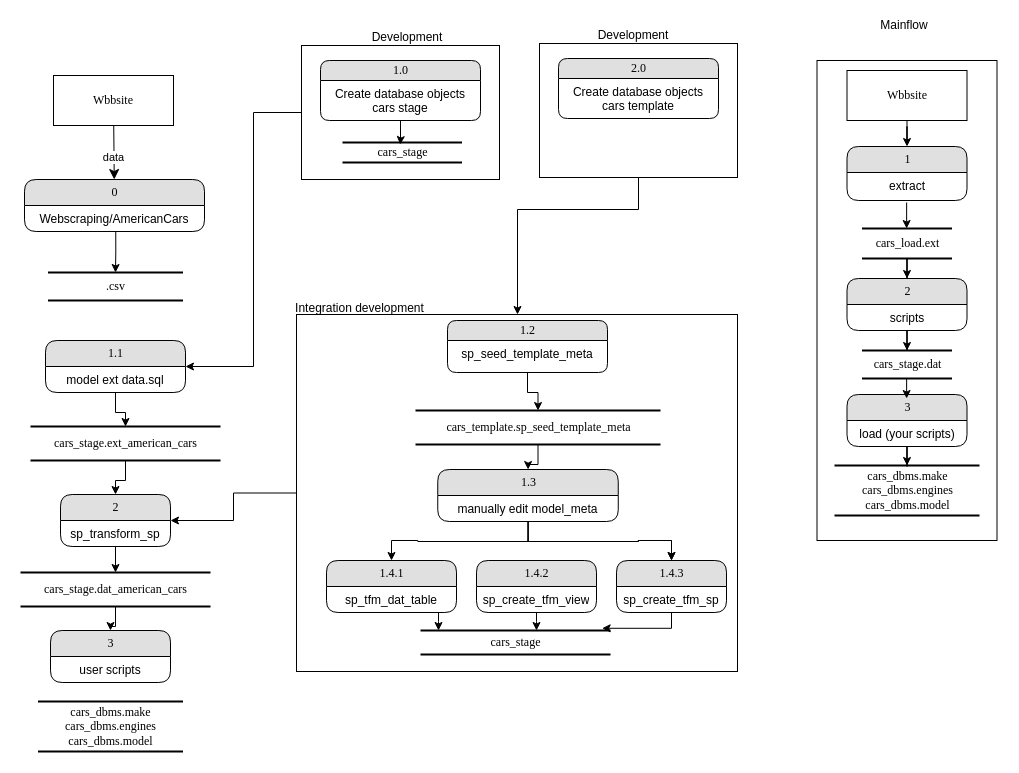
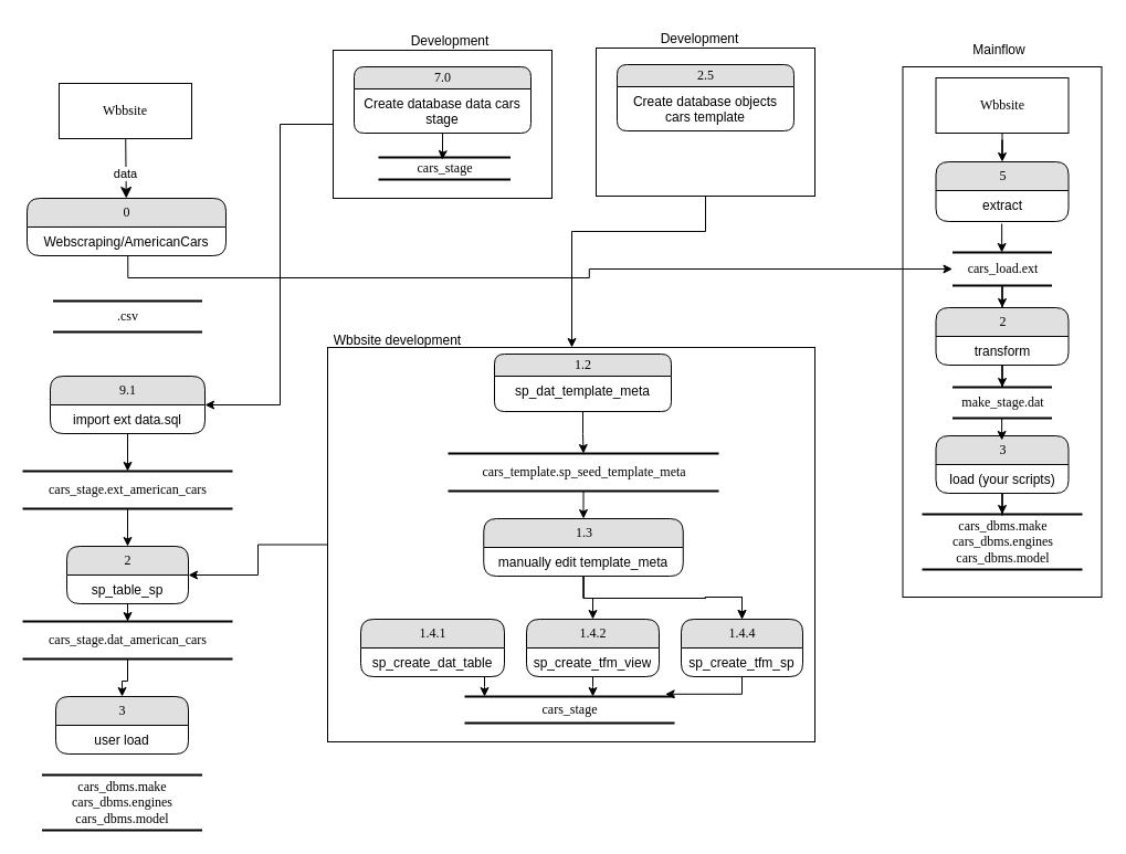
- <mxCell id="64" value="Mainflow" style="text;html=1;strokeColor=none;fillColor=none;align=center;verticalAlign=middle;whiteSpace=wrap;rounded=0;" parent="1" vertex="1"><mxGeometry x="874" y="10" width="60" height="30" as="geometry" /></mxCell>
+ <mxCell id="64" value="Mainflow" style="text;html=1;strokeColor=none;fillColor=none;align=center;verticalAlign=middle;whiteSpace=wrap;rounded=0;" parent="1" vertex="1"><mxGeometry x="874" y="30" width="60" height="30" as="geometry" /></mxCell>
- <mxCell id="73" value="2.0" style="swimlane;html=1;fontStyle=0;childLayout=stackLayout;horizontal=1;startSize=20;fillColor=#e0e0e0;horizontalStack=0;resizeParent=1;resizeLast=0;collapsible=1;marginBottom=0;swimlaneFillColor=#ffffff;align=center;rounded=1;shadow=0;comic=0;labelBackgroundColor=none;strokeWidth=1;fontFamily=Verdana;fontSize=12" parent="1" vertex="1"><mxGeometry x="558" y="58" width="160" height="60" as="geometry" /></mxCell>
+ <mxCell id="73" value="2.5" style="swimlane;html=1;fontStyle=0;childLayout=stackLayout;horizontal=1;startSize=20;fillColor=#e0e0e0;horizontalStack=0;resizeParent=1;resizeLast=0;collapsible=1;marginBottom=0;swimlaneFillColor=#ffffff;align=center;rounded=1;shadow=0;comic=0;labelBackgroundColor=none;strokeWidth=1;fontFamily=Verdana;fontSize=12" parent="1" vertex="1"><mxGeometry x="558" y="58" width="160" height="60" as="geometry" /></mxCell>
- <mxCell id="68" value="1.0" style="swimlane;html=1;fontStyle=0;childLayout=stackLayout;horizontal=1;startSize=20;fillColor=#e0e0e0;horizontalStack=0;resizeParent=1;resizeLast=0;collapsible=1;marginBottom=0;swimlaneFillColor=#ffffff;align=center;rounded=1;shadow=0;comic=0;labelBackgroundColor=none;strokeWidth=1;fontFamily=Verdana;fontSize=12" parent="1" vertex="1"><mxGeometry x="320" y="60" width="160" height="60" as="geometry" /></mxCell>
+ <mxCell id="68" value="7.0" style="swimlane;html=1;fontStyle=0;childLayout=stackLayout;horizontal=1;startSize=20;fillColor=#e0e0e0;horizontalStack=0;resizeParent=1;resizeLast=0;collapsible=1;marginBottom=0;swimlaneFillColor=#ffffff;align=center;rounded=1;shadow=0;comic=0;labelBackgroundColor=none;strokeWidth=1;fontFamily=Verdana;fontSize=12" parent="1" vertex="1"><mxGeometry x="320" y="60" width="160" height="60" as="geometry" /></mxCell>
- <mxCell id="69" value="Create database objects cars stage" style="text;html=1;strokeColor=none;fillColor=none;spacingLeft=4;spacingRight=4;whiteSpace=wrap;overflow=hidden;rotatable=0;points=[[0,0.5],[1,0.5]];portConstraint=eastwest;align=center;" parent="68" vertex="1"><mxGeometry y="20" width="160" height="39" as="geometry" /></mxCell>
+ <mxCell id="69" value="Create database data cars stage" style="text;html=1;strokeColor=none;fillColor=none;spacingLeft=4;spacingRight=4;whiteSpace=wrap;overflow=hidden;rotatable=0;points=[[0,0.5],[1,0.5]];portConstraint=eastwest;align=center;" parent="68" vertex="1"><mxGeometry y="20" width="160" height="39" as="geometry" /></mxCell>
- <mxCell id="39" value="1" style="swimlane;html=1;fontStyle=0;childLayout=stackLayout;horizontal=1;startSize=26;fillColor=#e0e0e0;horizontalStack=0;resizeParent=1;resizeLast=0;collapsible=1;marginBottom=0;swimlaneFillColor=#ffffff;align=center;rounded=1;shadow=0;comic=0;labelBackgroundColor=none;strokeWidth=1;fontFamily=Verdana;fontSize=12" parent="1" vertex="1"><mxGeometry x="846.5" y="146" width="120" height="54" as="geometry" /></mxCell>
+ <mxCell id="39" value="5" style="swimlane;html=1;fontStyle=0;childLayout=stackLayout;horizontal=1;startSize=26;fillColor=#e0e0e0;horizontalStack=0;resizeParent=1;resizeLast=0;collapsible=1;marginBottom=0;swimlaneFillColor=#ffffff;align=center;rounded=1;shadow=0;comic=0;labelBackgroundColor=none;strokeWidth=1;fontFamily=Verdana;fontSize=12" parent="1" vertex="1"><mxGeometry x="846.5" y="146" width="120" height="54" as="geometry" /></mxCell>
- <mxCell id="17" style="edgeStyle=orthogonalEdgeStyle;rounded=0;orthogonalLoop=1;jettySize=auto;html=1;exitX=0.507;exitY=1;exitDx=0;exitDy=0;exitPerimeter=0;" parent="1" source="11" target="6" edge="1"><mxGeometry relative="1" as="geometry" /></mxCell>
+ <mxCell id="17" style="edgeStyle=orthogonalEdgeStyle;rounded=0;orthogonalLoop=1;jettySize=auto;html=1;exitX=0.507;exitY=1;exitDx=0;exitDy=0;exitPerimeter=0;" parent="1" source="11" target="42" edge="1"><mxGeometry relative="1" as="geometry" /></mxCell>
- <mxCell id="65" value="Integration development" style="text;html=1;strokeColor=none;fillColor=none;align=center;verticalAlign=middle;whiteSpace=wrap;rounded=0;" parent="1" vertex="1"><mxGeometry x="294" y="293" width="131" height="30" as="geometry" /></mxCell>
+ <mxCell id="65" value="Wbbsite development" style="text;html=1;strokeColor=none;fillColor=none;align=center;verticalAlign=middle;whiteSpace=wrap;rounded=0;" parent="1" vertex="1"><mxGeometry x="294" y="293" width="131" height="30" as="geometry" /></mxCell>
- <mxCell id="45" value="scripts" style="text;html=1;strokeColor=none;fillColor=none;spacingLeft=4;spacingRight=4;whiteSpace=wrap;overflow=hidden;rotatable=0;points=[[0,0.5],[1,0.5]];portConstraint=eastwest;align=center;" parent="44" vertex="1"><mxGeometry y="26" width="120" height="26" as="geometry" /></mxCell>
+ <mxCell id="45" value="transform" style="text;html=1;strokeColor=none;fillColor=none;spacingLeft=4;spacingRight=4;whiteSpace=wrap;overflow=hidden;rotatable=0;points=[[0,0.5],[1,0.5]];portConstraint=eastwest;align=center;" parent="44" vertex="1"><mxGeometry y="26" width="120" height="26" as="geometry" /></mxCell>
- <mxCell id="12" value="1.1" style="swimlane;html=1;fontStyle=0;childLayout=stackLayout;horizontal=1;startSize=26;fillColor=#e0e0e0;horizontalStack=0;resizeParent=1;resizeLast=0;collapsible=1;marginBottom=0;swimlaneFillColor=#ffffff;align=center;rounded=1;shadow=0;comic=0;labelBackgroundColor=none;strokeWidth=1;fontFamily=Verdana;fontSize=12" parent="1" vertex="1"><mxGeometry x="45" y="340" width="140" height="52" as="geometry" /></mxCell>
+ <mxCell id="12" value="9.1" style="swimlane;html=1;fontStyle=0;childLayout=stackLayout;horizontal=1;startSize=26;fillColor=#e0e0e0;horizontalStack=0;resizeParent=1;resizeLast=0;collapsible=1;marginBottom=0;swimlaneFillColor=#ffffff;align=center;rounded=1;shadow=0;comic=0;labelBackgroundColor=none;strokeWidth=1;fontFamily=Verdana;fontSize=12" parent="1" vertex="1"><mxGeometry x="45" y="340" width="140" height="52" as="geometry" /></mxCell>
- <mxCell id="16" value="sp_seed_template_meta" style="text;html=1;strokeColor=none;fillColor=none;spacingLeft=4;spacingRight=4;whiteSpace=wrap;overflow=hidden;rotatable=0;points=[[0,0.5],[1,0.5]];portConstraint=eastwest;align=center;" parent="15" vertex="1"><mxGeometry y="20" width="160" height="26" as="geometry" /></mxCell>
+ <mxCell id="16" value="sp_dat_template_meta" style="text;html=1;strokeColor=none;fillColor=none;spacingLeft=4;spacingRight=4;whiteSpace=wrap;overflow=hidden;rotatable=0;points=[[0,0.5],[1,0.5]];portConstraint=eastwest;align=center;" parent="15" vertex="1"><mxGeometry y="20" width="160" height="26" as="geometry" /></mxCell>
- <mxCell id="46" value="cars_stage.dat" style="html=1;rounded=0;shadow=0;comic=0;labelBackgroundColor=none;strokeWidth=2;fontFamily=Verdana;fontSize=12;align=center;shape=mxgraph.ios7ui.horLines;" parent="1" vertex="1"><mxGeometry x="861.5" y="350" width="90" height="28" as="geometry" /></mxCell>
+ <mxCell id="46" value="make_stage.dat" style="html=1;rounded=0;shadow=0;comic=0;labelBackgroundColor=none;strokeWidth=2;fontFamily=Verdana;fontSize=12;align=center;shape=mxgraph.ios7ui.horLines;" parent="1" vertex="1"><mxGeometry x="861.5" y="350" width="90" height="28" as="geometry" /></mxCell>
- <mxCell id="13" value="model ext data.sql" style="text;html=1;strokeColor=none;fillColor=none;spacingLeft=4;spacingRight=4;whiteSpace=wrap;overflow=hidden;rotatable=0;points=[[0,0.5],[1,0.5]];portConstraint=eastwest;align=center;" parent="12" vertex="1"><mxGeometry y="26" width="140" height="26" as="geometry" /></mxCell>
+ <mxCell id="13" value="import ext data.sql" style="text;html=1;strokeColor=none;fillColor=none;spacingLeft=4;spacingRight=4;whiteSpace=wrap;overflow=hidden;rotatable=0;points=[[0,0.5],[1,0.5]];portConstraint=eastwest;align=center;" parent="12" vertex="1"><mxGeometry y="26" width="140" height="26" as="geometry" /></mxCell>
- <mxCell id="22" value="cars_template.sp_seed_template_meta" style="html=1;rounded=0;shadow=0;comic=0;labelBackgroundColor=none;strokeWidth=2;fontFamily=Verdana;fontSize=12;align=center;shape=mxgraph.ios7ui.horLines;" parent="1" vertex="1"><mxGeometry x="415" y="410" width="245" height="34" as="geometry" /></mxCell>
+ <mxCell id="22" value="cars_template.sp_seed_template_meta" style="html=1;rounded=0;shadow=0;comic=0;labelBackgroundColor=none;strokeWidth=2;fontFamily=Verdana;fontSize=12;align=center;shape=mxgraph.ios7ui.horLines;" parent="1" vertex="1"><mxGeometry x="405" y="410" width="245" height="34" as="geometry" /></mxCell>
- <mxCell id="19" value="cars_stage.ext_american_cars" style="html=1;rounded=0;shadow=0;comic=0;labelBackgroundColor=none;strokeWidth=2;fontFamily=Verdana;fontSize=12;align=center;shape=mxgraph.ios7ui.horLines;" parent="1" vertex="1"><mxGeometry x="30" y="426" width="190" height="34" as="geometry" /></mxCell>
+ <mxCell id="19" value="cars_stage.ext_american_cars" style="html=1;rounded=0;shadow=0;comic=0;labelBackgroundColor=none;strokeWidth=2;fontFamily=Verdana;fontSize=12;align=center;shape=mxgraph.ios7ui.horLines;" parent="1" vertex="1"><mxGeometry x="20" y="426" width="190" height="34" as="geometry" /></mxCell>
- <mxCell id="28" value="manually edit model_meta" style="text;html=1;strokeColor=none;fillColor=none;spacingLeft=4;spacingRight=4;whiteSpace=wrap;overflow=hidden;rotatable=0;points=[[0,0.5],[1,0.5]];portConstraint=eastwest;align=center;" parent="27" vertex="1"><mxGeometry y="26" width="180.5" height="26" as="geometry" /></mxCell>
+ <mxCell id="28" value="manually edit template_meta" style="text;html=1;strokeColor=none;fillColor=none;spacingLeft=4;spacingRight=4;whiteSpace=wrap;overflow=hidden;rotatable=0;points=[[0,0.5],[1,0.5]];portConstraint=eastwest;align=center;" parent="27" vertex="1"><mxGeometry y="26" width="180.5" height="26" as="geometry" /></mxCell>
- <mxCell id="58" value="sp_transform_sp" style="text;html=1;strokeColor=none;fillColor=none;spacingLeft=4;spacingRight=4;whiteSpace=wrap;overflow=hidden;rotatable=0;points=[[0,0.5],[1,0.5]];portConstraint=eastwest;align=center;" parent="57" vertex="1"><mxGeometry y="26" width="110" height="26" as="geometry" /></mxCell>
+ <mxCell id="58" value="sp_table_sp" style="text;html=1;strokeColor=none;fillColor=none;spacingLeft=4;spacingRight=4;whiteSpace=wrap;overflow=hidden;rotatable=0;points=[[0,0.5],[1,0.5]];portConstraint=eastwest;align=center;" parent="57" vertex="1"><mxGeometry y="26" width="110" height="26" as="geometry" /></mxCell>
- <mxCell id="23" style="edgeStyle=orthogonalEdgeStyle;rounded=0;orthogonalLoop=1;jettySize=auto;html=1;" parent="1" source="27" target="30" edge="1"><mxGeometry relative="1" as="geometry" /></mxCell>
+ <mxCell id="25" style="edgeStyle=orthogonalEdgeStyle;rounded=0;orthogonalLoop=1;jettySize=auto;html=1;" parent="1" source="27" target="34" edge="1"><mxGeometry relative="1" as="geometry" /></mxCell>
- <mxCell id="54" value="1.4.3" style="swimlane;html=1;fontStyle=0;childLayout=stackLayout;horizontal=1;startSize=26;fillColor=#e0e0e0;horizontalStack=0;resizeParent=1;resizeLast=0;collapsible=1;marginBottom=0;swimlaneFillColor=#ffffff;align=center;rounded=1;shadow=0;comic=0;labelBackgroundColor=none;strokeWidth=1;fontFamily=Verdana;fontSize=12" parent="1" vertex="1"><mxGeometry x="616" y="560" width="110" height="52" as="geometry" /></mxCell>
+ <mxCell id="54" value="1.4.4" style="swimlane;html=1;fontStyle=0;childLayout=stackLayout;horizontal=1;startSize=26;fillColor=#e0e0e0;horizontalStack=0;resizeParent=1;resizeLast=0;collapsible=1;marginBottom=0;swimlaneFillColor=#ffffff;align=center;rounded=1;shadow=0;comic=0;labelBackgroundColor=none;strokeWidth=1;fontFamily=Verdana;fontSize=12" parent="1" vertex="1"><mxGeometry x="616" y="560" width="110" height="52" as="geometry" /></mxCell>
- <mxCell id="60" value="cars_stage.dat_american_cars" style="html=1;rounded=0;shadow=0;comic=0;labelBackgroundColor=none;strokeWidth=2;fontFamily=Verdana;fontSize=12;align=center;shape=mxgraph.ios7ui.horLines;" parent="1" vertex="1"><mxGeometry x="20" y="572" width="190" height="34" as="geometry" /></mxCell>
+ <mxCell id="60" value="cars_stage.dat_american_cars" style="html=1;rounded=0;shadow=0;comic=0;labelBackgroundColor=none;strokeWidth=2;fontFamily=Verdana;fontSize=12;align=center;shape=mxgraph.ios7ui.horLines;" parent="1" vertex="1"><mxGeometry x="20" y="562" width="190" height="34" as="geometry" /></mxCell>
- <mxCell id="31" value="sp_tfm_dat_table" style="text;html=1;strokeColor=none;fillColor=none;spacingLeft=4;spacingRight=4;whiteSpace=wrap;overflow=hidden;rotatable=0;points=[[0,0.5],[1,0.5]];portConstraint=eastwest;align=center;" parent="30" vertex="1"><mxGeometry y="26" width="130" height="26" as="geometry" /></mxCell>
+ <mxCell id="31" value="sp_create_dat_table" style="text;html=1;strokeColor=none;fillColor=none;spacingLeft=4;spacingRight=4;whiteSpace=wrap;overflow=hidden;rotatable=0;points=[[0,0.5],[1,0.5]];portConstraint=eastwest;align=center;" parent="30" vertex="1"><mxGeometry y="26" width="130" height="26" as="geometry" /></mxCell>
- <mxCell id="63" value="user scripts" style="text;html=1;strokeColor=none;fillColor=none;spacingLeft=4;spacingRight=4;whiteSpace=wrap;overflow=hidden;rotatable=0;points=[[0,0.5],[1,0.5]];portConstraint=eastwest;align=center;" parent="62" vertex="1"><mxGeometry y="26" width="120" height="26" as="geometry" /></mxCell>
+ <mxCell id="63" value="user load" style="text;html=1;strokeColor=none;fillColor=none;spacingLeft=4;spacingRight=4;whiteSpace=wrap;overflow=hidden;rotatable=0;points=[[0,0.5],[1,0.5]];portConstraint=eastwest;align=center;" parent="62" vertex="1"><mxGeometry y="26" width="120" height="26" as="geometry" /></mxCell>
